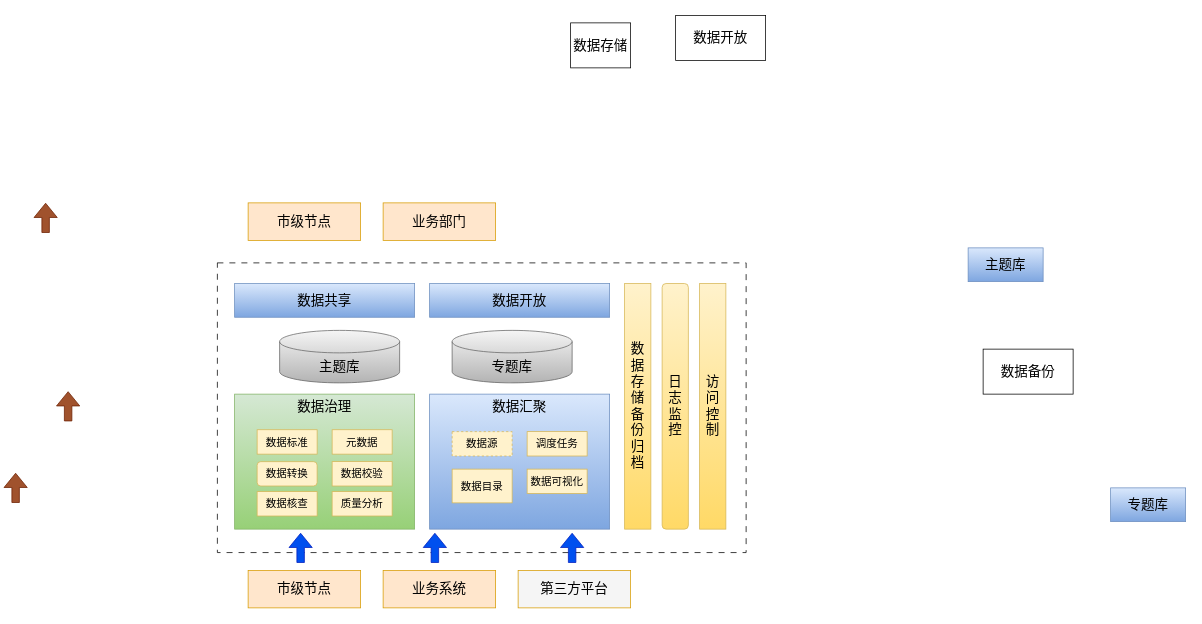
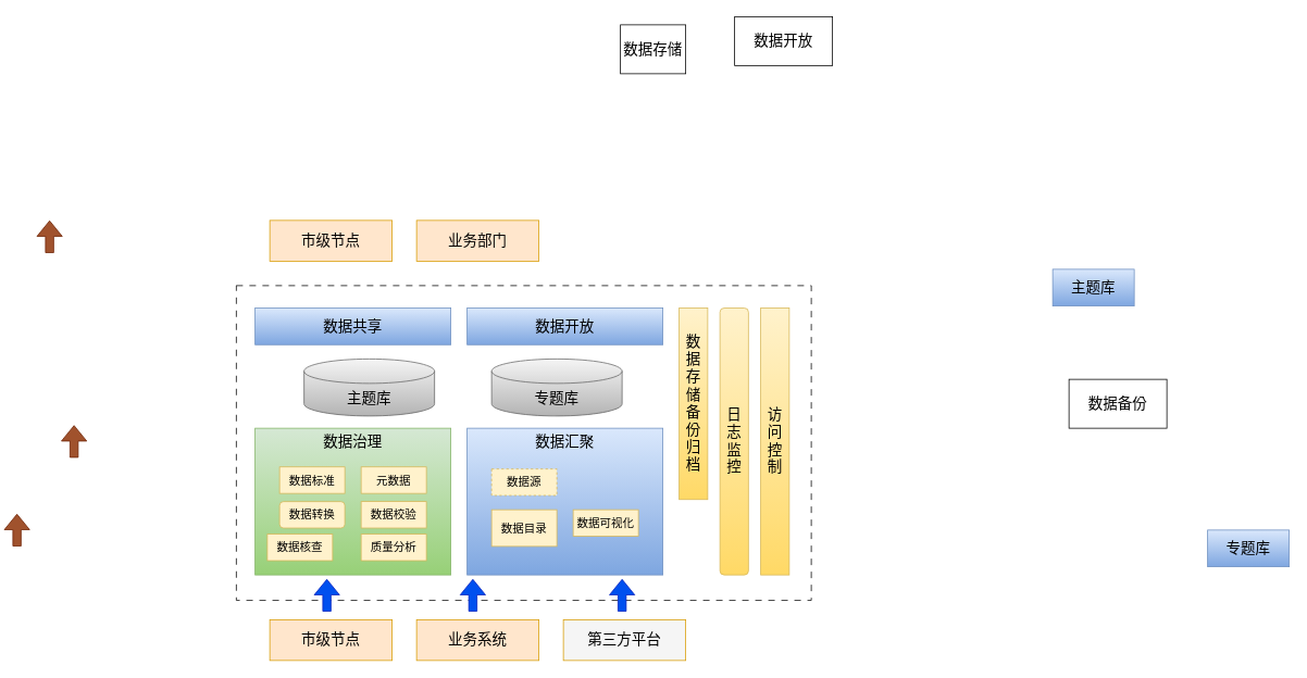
- <mxCell id="16" value="数&lt;br&gt;据&lt;br&gt;存&lt;br&gt;储&lt;br&gt;备&lt;br&gt;份&lt;br&gt;归&lt;br&gt;档" style="rounded=0;whiteSpace=wrap;html=1;fillColor=#fff2cc;strokeColor=#d6b656;gradientColor=#ffd966;fontSize=18;container=0;" vertex="1" parent="1"><mxGeometry x="832" y="377.5" width="35" height="327.5" as="geometry" /></mxCell>
+ <mxCell id="16" value="数&lt;br&gt;据&lt;br&gt;存&lt;br&gt;储&lt;br&gt;备&lt;br&gt;份&lt;br&gt;归&lt;br&gt;档" style="rounded=0;whiteSpace=wrap;html=1;fillColor=#fff2cc;strokeColor=#d6b656;gradientColor=#ffd966;fontSize=18;container=0;" vertex="1" parent="1"><mxGeometry x="832" y="377.5" width="35" height="235" as="geometry" /></mxCell>
- <mxCell id="31" value="调度任务" style="rounded=0;whiteSpace=wrap;html=1;fillColor=#fff2cc;strokeColor=#d6b656;fontSize=14;container=0;" vertex="1" parent="1"><mxGeometry x="702" y="575" width="80" height="32.5" as="geometry" /></mxCell>
- <mxCell id="27" value="数据核查" style="rounded=0;whiteSpace=wrap;html=1;fillColor=#fff2cc;strokeColor=#d6b656;fontSize=14;container=0;" vertex="1" parent="1"><mxGeometry x="342" y="655" width="80" height="32.5" as="geometry" /></mxCell>
+ <mxCell id="27" value="数据核查" style="rounded=0;whiteSpace=wrap;html=1;fillColor=#fff2cc;strokeColor=#d6b656;fontSize=14;container=0;" vertex="1" parent="1"><mxGeometry x="327" y="655" width="80" height="32.5" as="geometry" /></mxCell>
